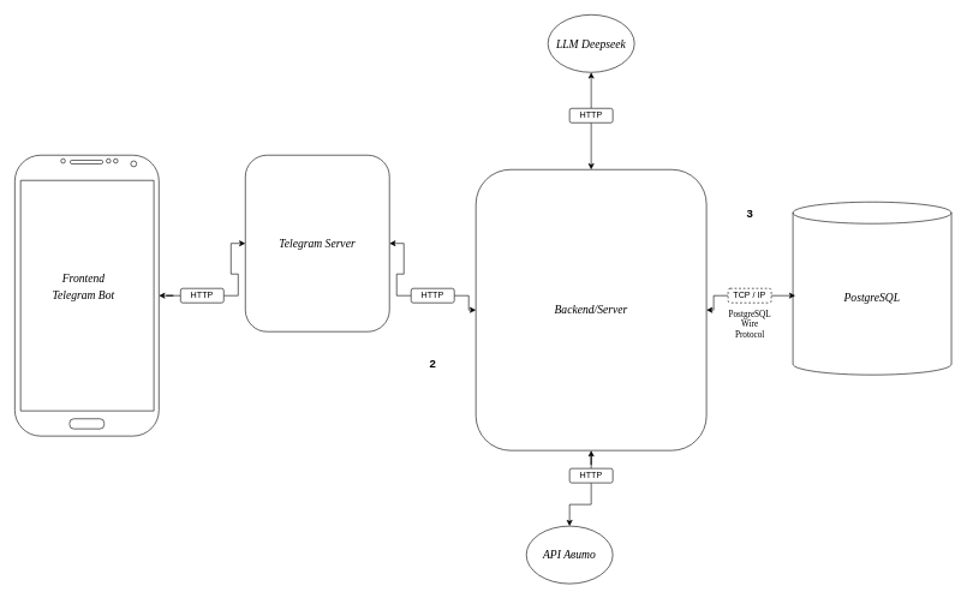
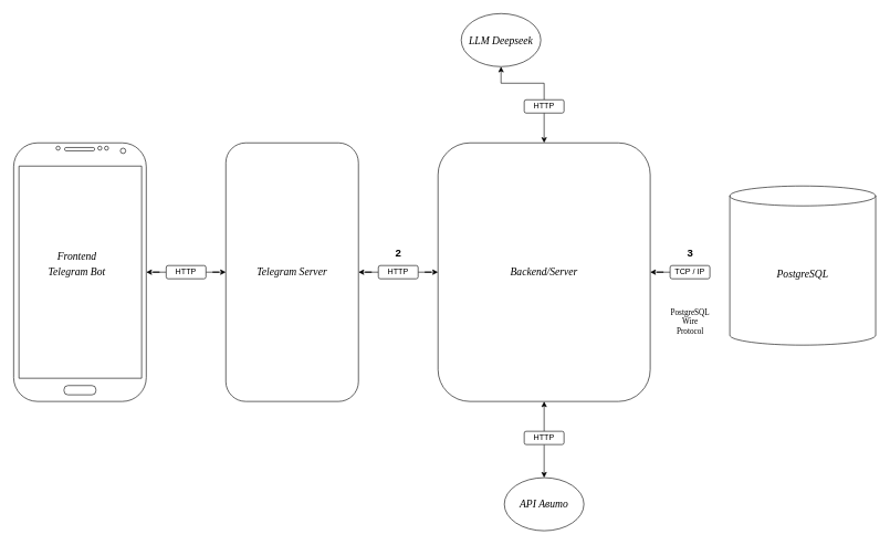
- <mxCell id="21" value="&lt;font face=&quot;Times New Roman&quot; style=&quot;font-size: 16px;&quot;&gt;&lt;i&gt;LLM Deepseek&lt;/i&gt;&lt;/font&gt;" style="ellipse;whiteSpace=wrap;html=1;" vertex="1" parent="1"><mxGeometry x="760" width="120" height="80" as="geometry" y="20" /></mxCell>
+ <mxCell id="21" value="&lt;font face=&quot;Times New Roman&quot; style=&quot;font-size: 16px;&quot;&gt;&lt;i&gt;LLM Deepseek&lt;/i&gt;&lt;/font&gt;" style="ellipse;whiteSpace=wrap;html=1;" vertex="1" parent="1"><mxGeometry x="695" y="20" width="120" height="80" as="geometry" /></mxCell>
- <mxCell id="18" value="&lt;span style=&quot;font-size: 16px;&quot;&gt;&lt;b&gt;3&lt;/b&gt;&lt;/span&gt;" style="text;html=1;align=center;verticalAlign=middle;resizable=0;points=[];autosize=1;strokeColor=none;fillColor=none;" parent="1" vertex="1"><mxGeometry x="1025" y="280" width="30" height="30" as="geometry" /></mxCell>
+ <mxCell id="18" value="&lt;span style=&quot;font-size: 16px;&quot;&gt;&lt;b&gt;3&lt;/b&gt;&lt;/span&gt;" style="text;html=1;align=center;verticalAlign=middle;resizable=0;points=[];autosize=1;strokeColor=none;fillColor=none;" parent="1" vertex="1"><mxGeometry x="1025" y="365" width="30" height="30" as="geometry" /></mxCell>
- <mxCell id="3" value="&lt;font face=&quot;Times New Roman&quot; style=&quot;font-size: 16px;&quot;&gt;&lt;i&gt;Telegram Server&lt;/i&gt;&lt;/font&gt;" style="rounded=1;whiteSpace=wrap;html=1;" parent="1" vertex="1"><mxGeometry x="340" y="215" width="200" height="245" as="geometry" /></mxCell>
+ <mxCell id="3" value="&lt;font face=&quot;Times New Roman&quot; style=&quot;font-size: 16px;&quot;&gt;&lt;i&gt;Telegram Server&lt;/i&gt;&lt;/font&gt;" style="rounded=1;whiteSpace=wrap;html=1;" parent="1" vertex="1"><mxGeometry x="340" y="215" width="200" height="390" as="geometry" /></mxCell>
- <mxCell id="15" value="TCP / IP" style="rounded=1;whiteSpace=wrap;html=1;align=center;verticalAlign=middle;dashed=1;" parent="1" vertex="1"><mxGeometry x="1010" y="400" width="60" height="20" as="geometry" /></mxCell>
+ <mxCell id="15" value="TCP / IP" style="rounded=1;whiteSpace=wrap;html=1;align=center;verticalAlign=middle;" parent="1" vertex="1"><mxGeometry x="1010" y="400" width="60" height="20" as="geometry" /></mxCell>
- <mxCell id="16" style="edgeStyle=orthogonalEdgeStyle;rounded=0;orthogonalLoop=1;jettySize=auto;html=1;entryX=0.015;entryY=0.542;entryDx=0;entryDy=0;entryPerimeter=0;" parent="1" source="15" target="13" edge="1"><mxGeometry relative="1" as="geometry" /></mxCell>
- <mxCell id="9" value="&lt;font face=&quot;Times New Roman&quot; style=&quot;font-size: 16px;&quot;&gt;&lt;i&gt;Backend/Server&lt;/i&gt;&lt;/font&gt;" style="rounded=1;whiteSpace=wrap;html=1;" parent="1" vertex="1"><mxGeometry x="660" y="235" width="320" height="390" as="geometry" /></mxCell>
+ <mxCell id="9" value="&lt;font face=&quot;Times New Roman&quot; style=&quot;font-size: 16px;&quot;&gt;&lt;i&gt;Backend/Server&lt;/i&gt;&lt;/font&gt;" style="rounded=1;whiteSpace=wrap;html=1;" parent="1" vertex="1"><mxGeometry x="660" y="215" width="320" height="390" as="geometry" /></mxCell>
- <mxCell id="19" value="&lt;span style=&quot;text-wrap-mode: wrap; font-weight: normal;&quot;&gt;&lt;font face=&quot;Times New Roman&quot;&gt;PostgreSQL &lt;br&gt;Wire Protocol&lt;/font&gt;&lt;/span&gt;" style="text;html=1;align=center;verticalAlign=middle;resizable=0;points=[];autosize=1;strokeColor=none;fillColor=none;fontStyle=1" vertex="1" parent="1"><mxGeometry x="995" y="430" width="90" height="40" as="geometry" /></mxCell>
+ <mxCell id="19" value="&lt;span style=&quot;text-wrap-mode: wrap; font-weight: normal;&quot;&gt;&lt;font face=&quot;Times New Roman&quot;&gt;PostgreSQL &lt;br&gt;Wire Protocol&lt;/font&gt;&lt;/span&gt;" style="text;html=1;align=center;verticalAlign=middle;resizable=0;points=[];autosize=1;strokeColor=none;fillColor=none;fontStyle=1" vertex="1" parent="1"><mxGeometry x="995" y="465" width="90" height="40" as="geometry" /></mxCell>
- <mxCell id="17" value="&lt;font style=&quot;font-size: 16px;&quot;&gt;&lt;b&gt;2&lt;/b&gt;&lt;/font&gt;" style="text;html=1;align=center;verticalAlign=middle;resizable=0;points=[];autosize=1;strokeColor=none;fillColor=none;" parent="1" vertex="1"><mxGeometry x="585" y="490" width="30" height="30" as="geometry" /></mxCell>
+ <mxCell id="17" value="&lt;font style=&quot;font-size: 16px;&quot;&gt;&lt;b&gt;2&lt;/b&gt;&lt;/font&gt;" style="text;html=1;align=center;verticalAlign=middle;resizable=0;points=[];autosize=1;strokeColor=none;fillColor=none;" parent="1" vertex="1"><mxGeometry x="585" y="365" width="30" height="30" as="geometry" /></mxCell>
- <mxCell id="20" value="&lt;font face=&quot;Times New Roman&quot; style=&quot;font-size: 16px;&quot;&gt;&lt;i&gt;API Авито&lt;/i&gt;&lt;/font&gt;" style="ellipse;whiteSpace=wrap;html=1;" vertex="1" parent="1"><mxGeometry x="730" y="730" width="120" height="80" as="geometry" /></mxCell>
+ <mxCell id="20" value="&lt;font face=&quot;Times New Roman&quot; style=&quot;font-size: 16px;&quot;&gt;&lt;i&gt;API Авито&lt;/i&gt;&lt;/font&gt;" style="ellipse;whiteSpace=wrap;html=1;" vertex="1" parent="1"><mxGeometry x="760" y="720" width="120" height="80" as="geometry" /></mxCell>
